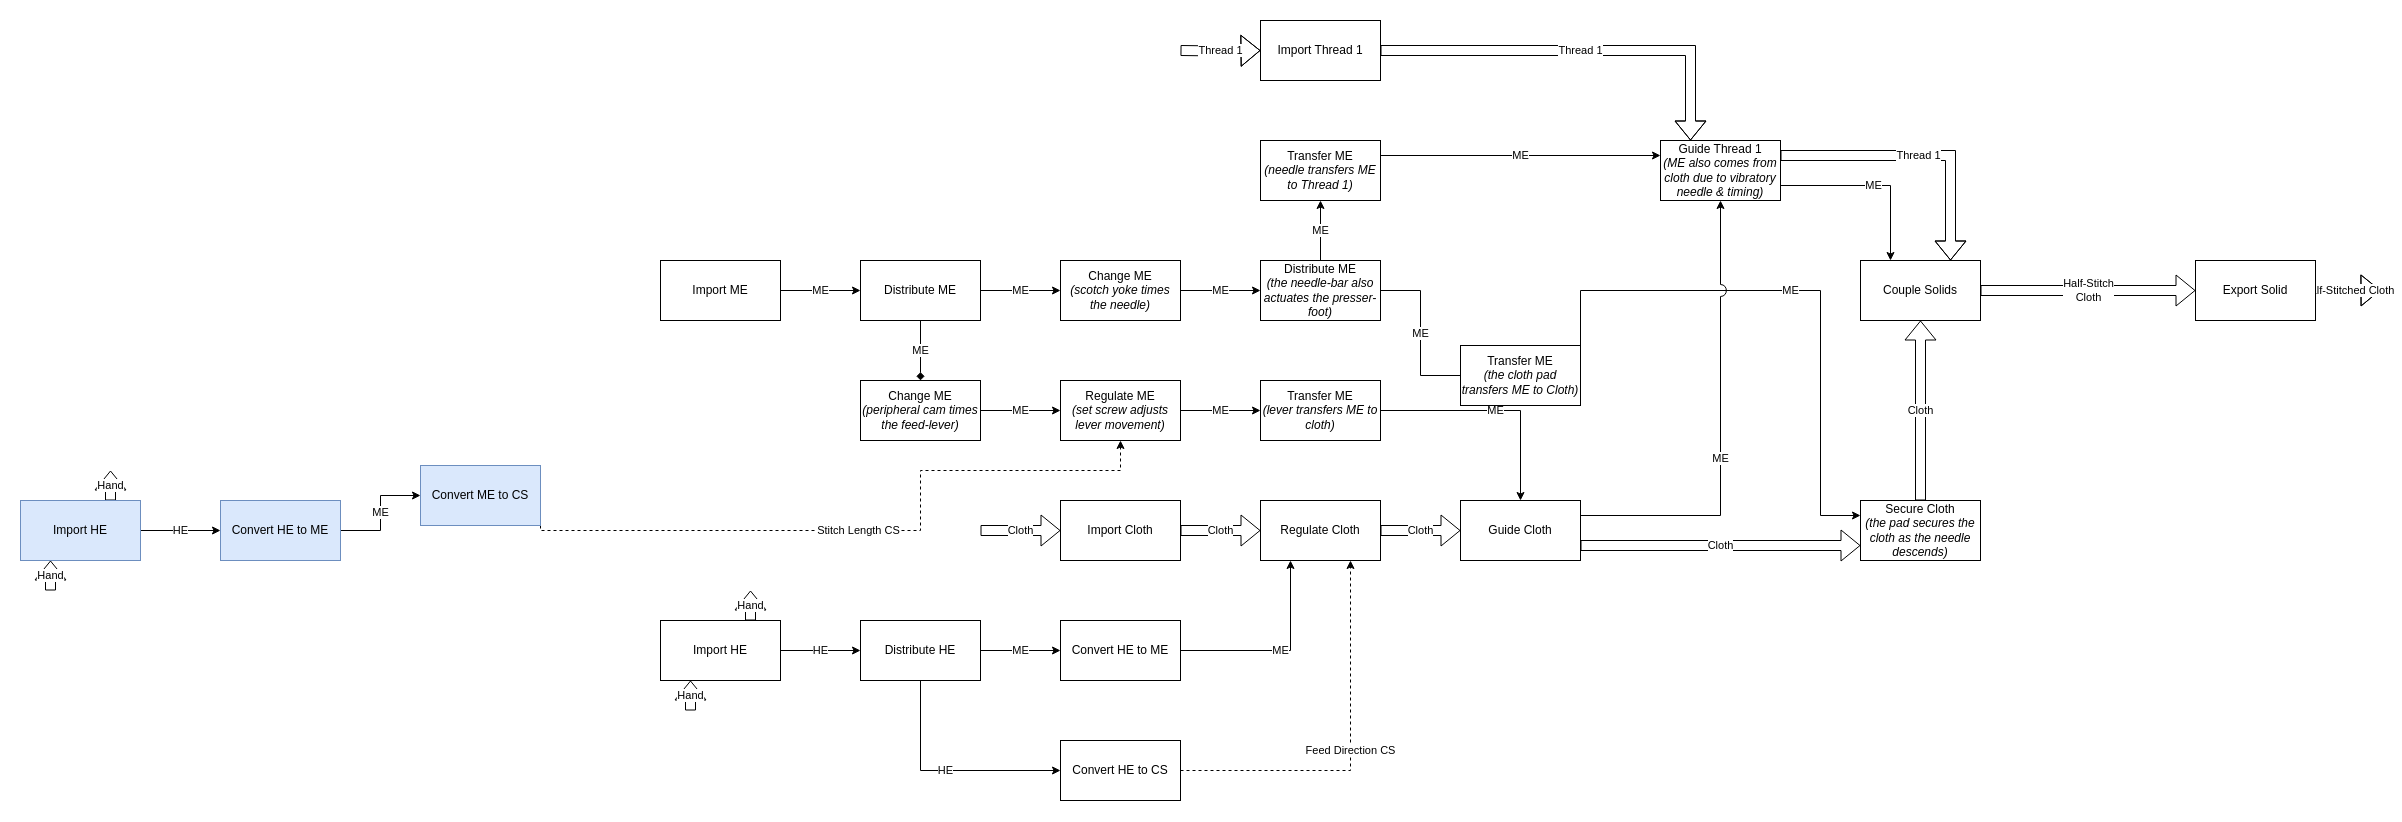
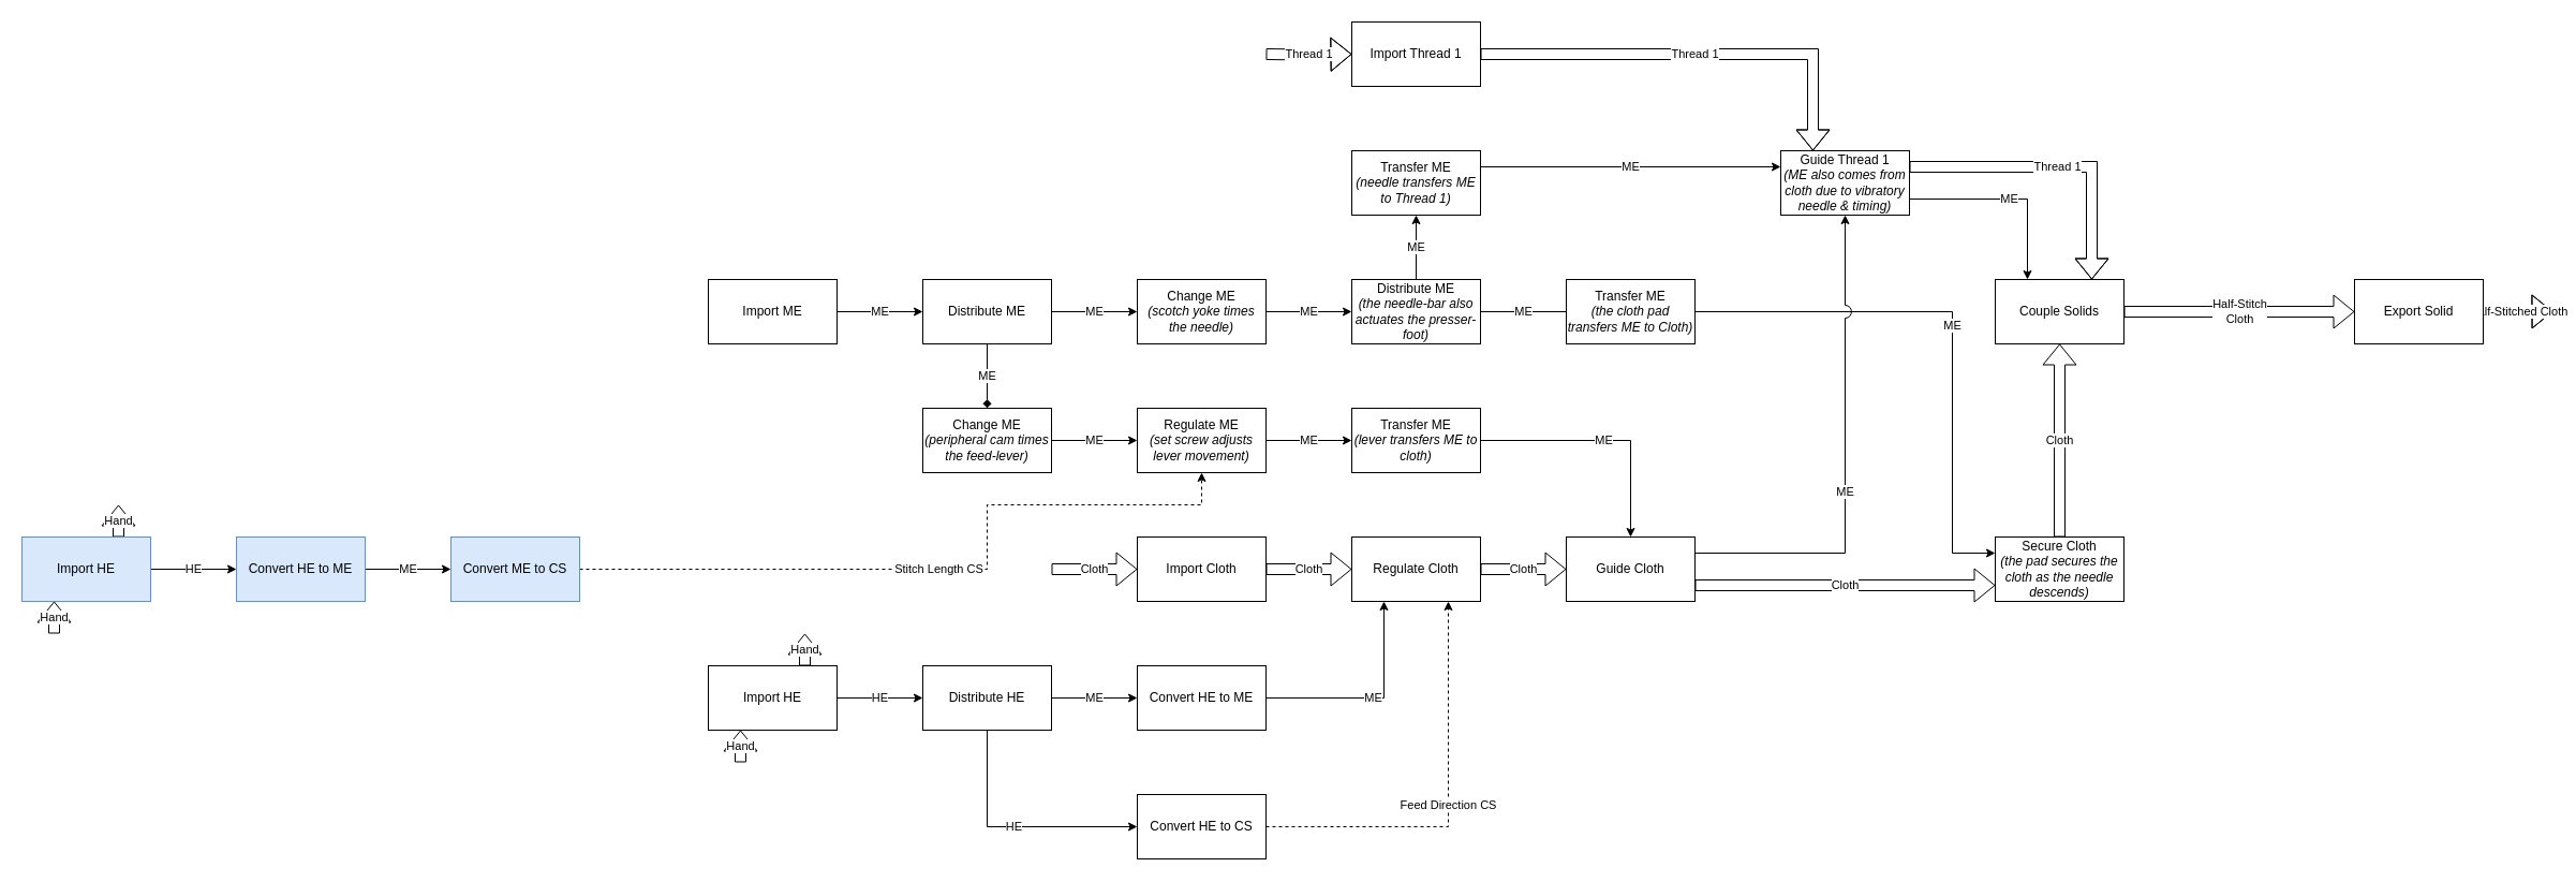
- <mxCell id="23" value="Transfer ME&lt;br&gt;&lt;i&gt;(the cloth pad transfers ME to Cloth)&lt;/i&gt;" style="rounded=0;whiteSpace=wrap;html=1;" parent="1" vertex="1"><mxGeometry x="1460" y="345" width="120" height="60" as="geometry" /></mxCell>
+ <mxCell id="23" value="Transfer ME&lt;br&gt;&lt;i&gt;(the cloth pad transfers ME to Cloth)&lt;/i&gt;" style="rounded=0;whiteSpace=wrap;html=1;" parent="1" vertex="1"><mxGeometry x="1460" y="260" width="120" height="60" as="geometry" /></mxCell>
- <mxCell id="39" value="Convert ME to CS" style="rounded=0;whiteSpace=wrap;html=1;fillColor=#dae8fc;strokeColor=#6c8ebf;" parent="1" vertex="1"><mxGeometry x="420" y="465" width="120" height="60" as="geometry" /></mxCell>
+ <mxCell id="39" value="Convert ME to CS" style="rounded=0;whiteSpace=wrap;html=1;fillColor=#dae8fc;strokeColor=#6c8ebf;" parent="1" vertex="1"><mxGeometry x="420" y="500" width="120" height="60" as="geometry" /></mxCell>
